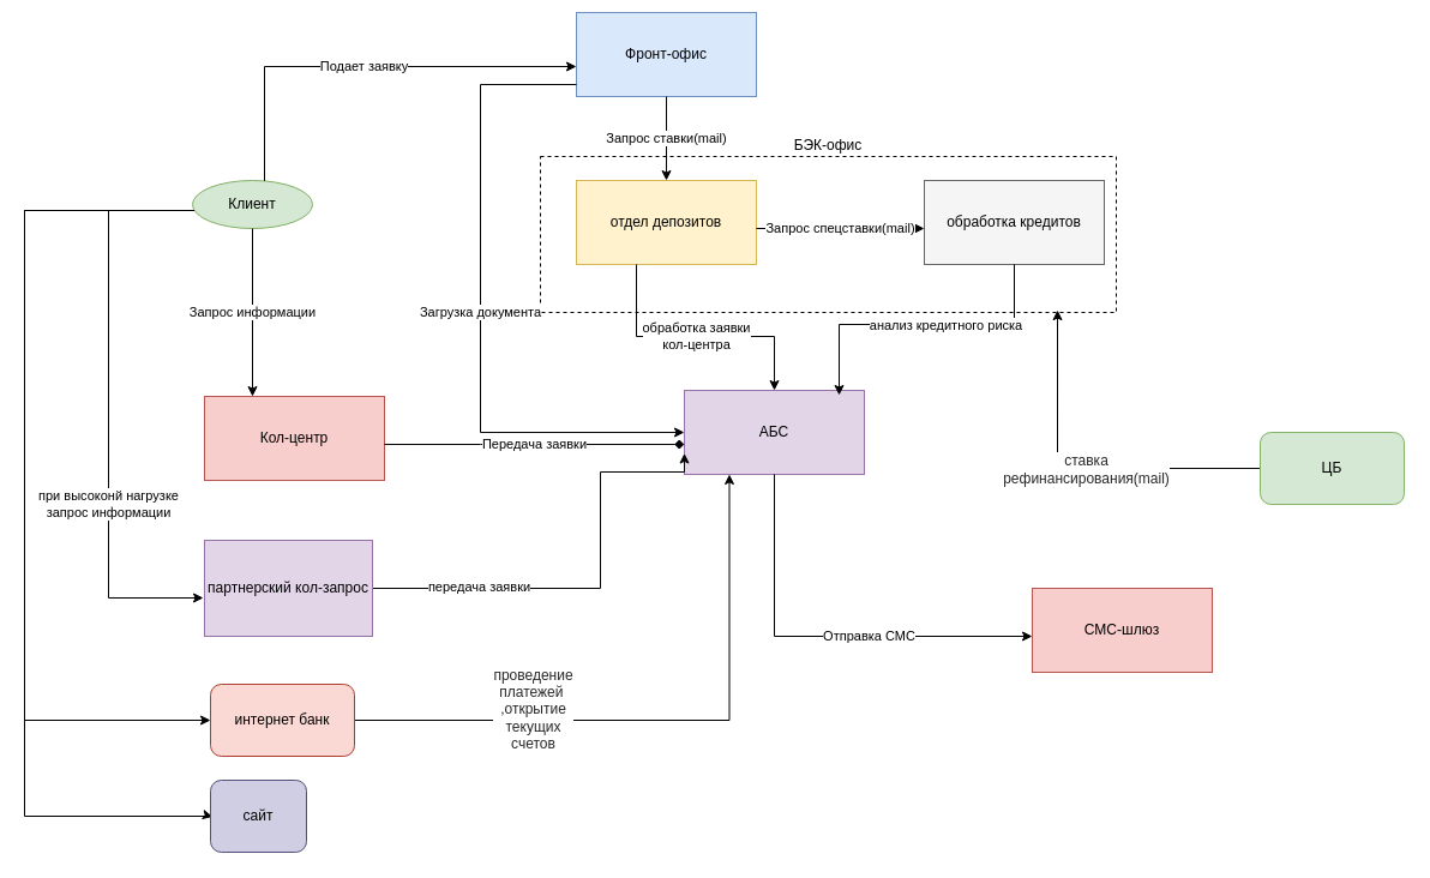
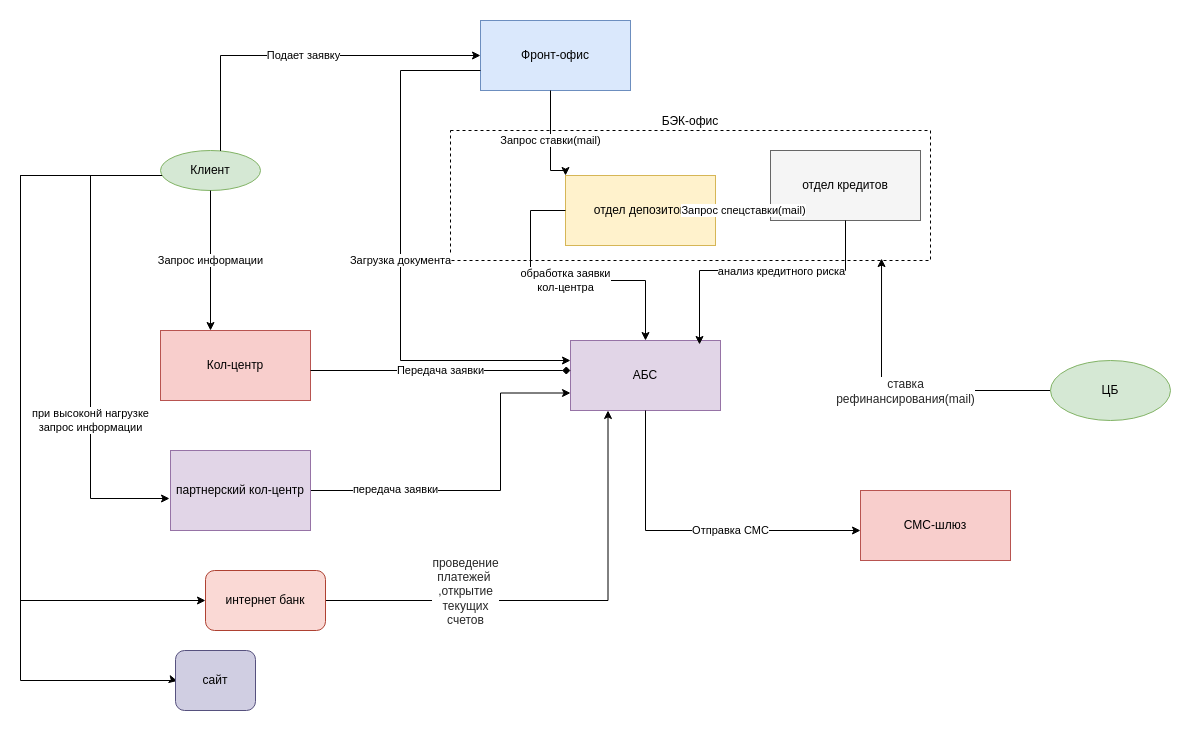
- <mxCell id="6" value="Фронт-офис" style="rectangle;whiteSpace=wrap;html=1;fillColor=#dae8fc;strokeColor=#6c8ebf;" parent="1" vertex="1"><mxGeometry x="480" y="10" width="150" height="70" as="geometry" /></mxCell>
+ <mxCell id="6" value="Фронт-офис" style="rectangle;whiteSpace=wrap;html=1;fillColor=#dae8fc;strokeColor=#6c8ebf;" parent="1" vertex="1"><mxGeometry x="480" y="20" width="150" height="70" as="geometry" /></mxCell>
- <mxCell id="7" value="отдел депозитов" style="rectangle;whiteSpace=wrap;html=1;fillColor=#fff2cc;strokeColor=#d6b656;" parent="1" vertex="1"><mxGeometry x="480" y="150" width="150" height="70" as="geometry" /></mxCell>
+ <mxCell id="7" value="отдел депозитов" style="rectangle;whiteSpace=wrap;html=1;fillColor=#fff2cc;strokeColor=#d6b656;" parent="1" vertex="1"><mxGeometry x="565" y="175" width="150" height="70" as="geometry" /></mxCell>
- <mxCell id="10" value="обработка кредитов" style="rectangle;whiteSpace=wrap;html=1;fillColor=#f5f5f5;strokeColor=#666666;" parent="1" vertex="1"><mxGeometry x="770" y="150" width="150" height="70" as="geometry" /></mxCell>
+ <mxCell id="10" value="отдел кредитов" style="rectangle;whiteSpace=wrap;html=1;fillColor=#f5f5f5;strokeColor=#666666;" parent="1" vertex="1"><mxGeometry x="770" y="150" width="150" height="70" as="geometry" /></mxCell>
- <mxCell id="9" value="АБС" style="rectangle;whiteSpace=wrap;html=1;fillColor=#e1d5e7;strokeColor=#9673a6;" parent="1" vertex="1"><mxGeometry x="570" y="325" width="150" height="70" as="geometry" /></mxCell>
+ <mxCell id="9" value="АБС" style="rectangle;whiteSpace=wrap;html=1;fillColor=#e1d5e7;strokeColor=#9673a6;" parent="1" vertex="1"><mxGeometry x="570" y="340" width="150" height="70" as="geometry" /></mxCell>
- <mxCell id="8" value="Кол-центр" style="rectangle;whiteSpace=wrap;html=1;fillColor=#f8cecc;strokeColor=#b85450;" parent="1" vertex="1"><mxGeometry x="170" y="330" width="150" height="70" as="geometry" /></mxCell>
+ <mxCell id="8" value="Кол-центр" style="rectangle;whiteSpace=wrap;html=1;fillColor=#f8cecc;strokeColor=#b85450;" parent="1" vertex="1"><mxGeometry x="160" y="330" width="150" height="70" as="geometry" /></mxCell>
- <mxCell id="33" value="ЦБ" style="rounded=1;whiteSpace=wrap;html=1;fillColor=#d5e8d4;strokeColor=#82b366;" parent="1" vertex="1"><mxGeometry x="1050" y="360" width="120" height="60" as="geometry" /></mxCell>
+ <mxCell id="33" value="ЦБ" style="ellipse;whiteSpace=wrap;html=1;fillColor=#d5e8d4;strokeColor=#82b366;" parent="1" vertex="1"><mxGeometry x="1050" y="360" width="120" height="60" as="geometry" /></mxCell>
- <mxCell id="27" value="партнерский кол-запрос" style="rounded=0;whiteSpace=wrap;html=1;fillColor=#e1d5e7;strokeColor=#9673a6;" parent="1" vertex="1"><mxGeometry x="170" y="450" width="140" height="80" as="geometry" /></mxCell>
+ <mxCell id="27" value="партнерский кол-центр" style="rounded=0;whiteSpace=wrap;html=1;fillColor=#e1d5e7;strokeColor=#9673a6;" parent="1" vertex="1"><mxGeometry x="170" y="450" width="140" height="80" as="geometry" /></mxCell>
- <mxCell id="24" value="интернет банк" style="rounded=1;whiteSpace=wrap;html=1;fillColor=#fad9d5;strokeColor=#ae4132;" parent="1" vertex="1"><mxGeometry x="175" y="570" width="120" height="60" as="geometry" /></mxCell>
+ <mxCell id="24" value="интернет банк" style="rounded=1;whiteSpace=wrap;html=1;fillColor=#fad9d5;strokeColor=#ae4132;" parent="1" vertex="1"><mxGeometry x="205" y="570" width="120" height="60" as="geometry" /></mxCell>
